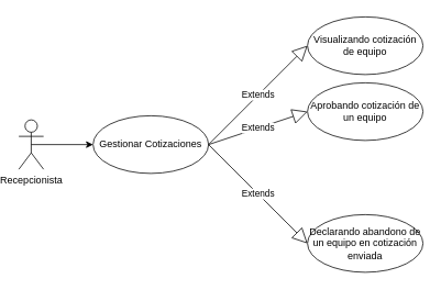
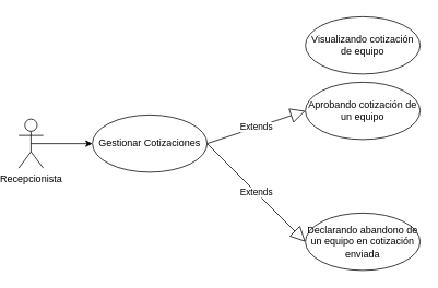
- <mxCell id="8" value="Extends" style="endArrow=block;endSize=16;endFill=0;html=1;rounded=0;exitX=1;exitY=0.5;exitDx=0;exitDy=0;entryX=0;entryY=0.5;entryDx=0;entryDy=0;" edge="1" parent="1" source="4" target="5"><mxGeometry width="160" relative="1" as="geometry"><mxPoint x="280" y="290" as="sourcePoint" /><mxPoint x="440" y="290" as="targetPoint" /></mxGeometry></mxCell>
